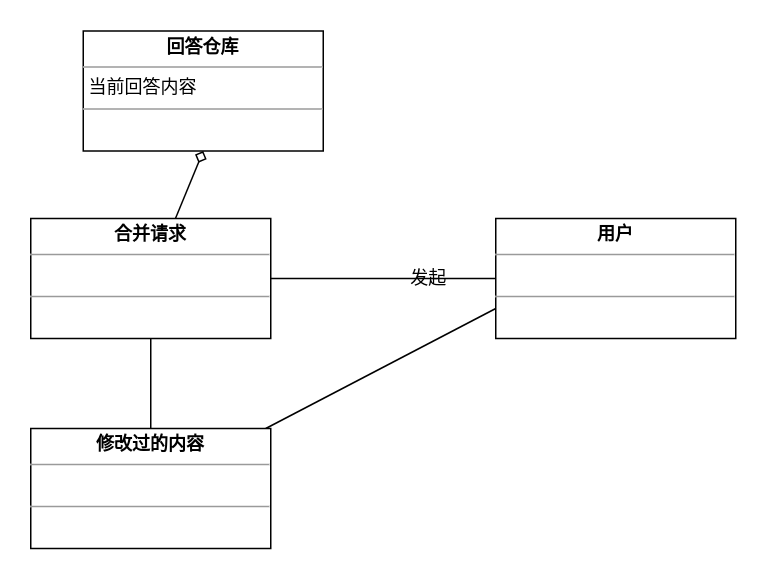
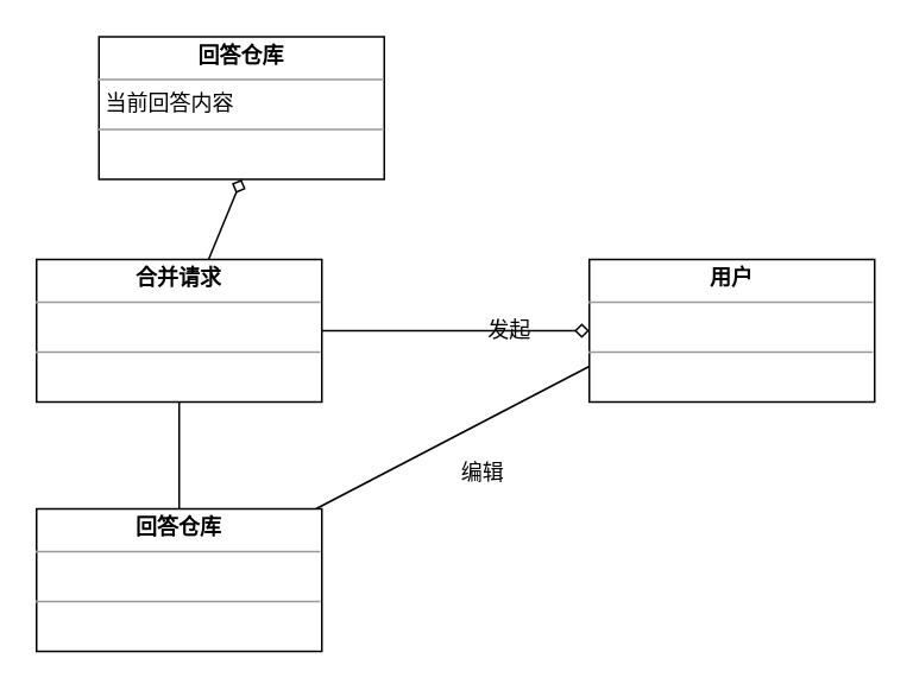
- <mxCell id="4" style="edgeStyle=none;rounded=0;orthogonalLoop=1;jettySize=auto;html=1;startArrow=none;startFill=0;endArrow=none;endFill=0;" edge="1" parent="1" source="6" target="7"><mxGeometry relative="1" as="geometry" /></mxCell>
+ <mxCell id="4" style="edgeStyle=none;rounded=0;orthogonalLoop=1;jettySize=auto;html=1;startArrow=none;startFill=0;endArrow=diamond;endFill=0;" edge="1" parent="1" source="6" target="7"><mxGeometry relative="1" as="geometry" /></mxCell>
+ <mxCell id="11" value="编辑" style="text;html=1;align=center;verticalAlign=middle;resizable=0;points=[];autosize=1;" vertex="1" parent="1"><mxGeometry x="250" y="255" width="40" height="20" as="geometry" /></mxCell>
- <mxCell id="10" value="&lt;p style=&quot;margin: 0px ; margin-top: 4px ; text-align: center&quot;&gt;&lt;b&gt;修改过的内容&lt;/b&gt;&lt;/p&gt;&lt;hr size=&quot;1&quot;&gt;&lt;p style=&quot;margin: 0px ; margin-left: 4px&quot;&gt;&lt;br&gt;&lt;/p&gt;&lt;hr size=&quot;1&quot;&gt;&lt;p style=&quot;margin: 0px ; margin-left: 4px&quot;&gt;&lt;br&gt;&lt;/p&gt;" style="verticalAlign=top;align=left;overflow=fill;fontSize=12;fontFamily=Helvetica;html=1;" vertex="1" parent="1"><mxGeometry x="20" y="285" width="160" height="80" as="geometry" /></mxCell>
+ <mxCell id="10" value="&lt;p style=&quot;margin: 0px ; margin-top: 4px ; text-align: center&quot;&gt;&lt;b&gt;回答仓库&lt;/b&gt;&lt;/p&gt;&lt;hr size=&quot;1&quot;&gt;&lt;p style=&quot;margin: 0px ; margin-left: 4px&quot;&gt;&lt;br&gt;&lt;/p&gt;&lt;hr size=&quot;1&quot;&gt;&lt;p style=&quot;margin: 0px ; margin-left: 4px&quot;&gt;&lt;br&gt;&lt;/p&gt;" style="verticalAlign=top;align=left;overflow=fill;fontSize=12;fontFamily=Helvetica;html=1;" vertex="1" parent="1"><mxGeometry x="20" y="285" width="160" height="80" as="geometry" /></mxCell>
